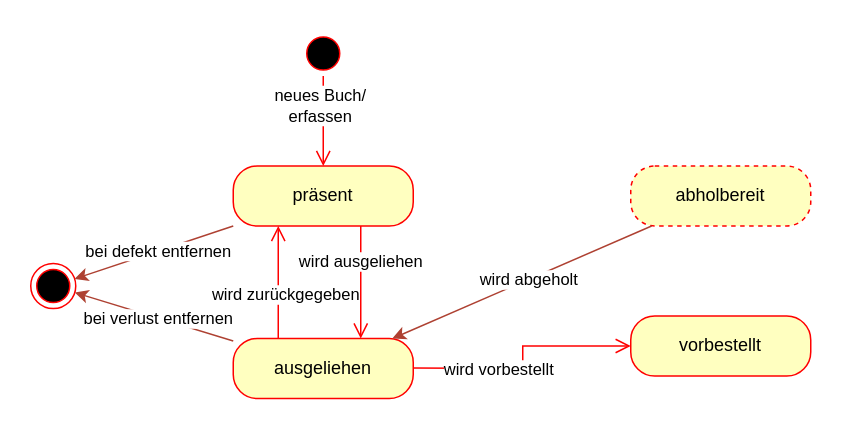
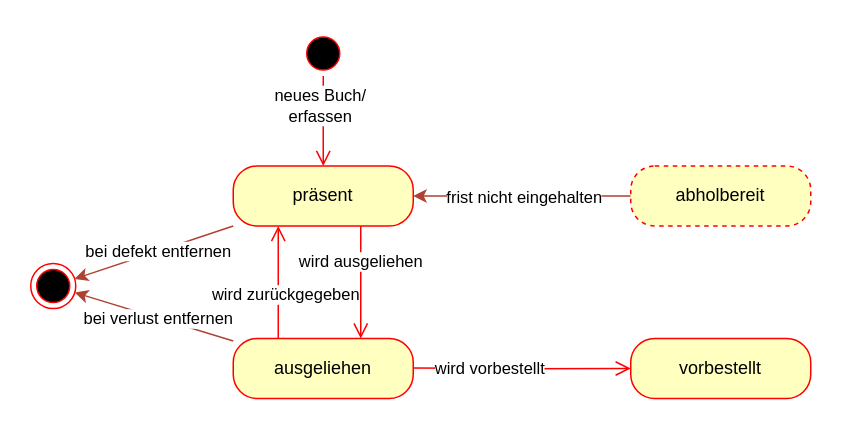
+ <mxCell id="14" style="edgeStyle=orthogonalEdgeStyle;rounded=0;orthogonalLoop=1;jettySize=auto;html=1;fillColor=#fad9d5;strokeColor=#ae4132;" edge="1" parent="1" source="16" target="5"><mxGeometry relative="1" as="geometry" /></mxCell>
+ <mxCell id="15" value="frist nicht eingehalten" style="edgeLabel;html=1;align=center;verticalAlign=middle;resizable=0;points=[];" vertex="1" connectable="0" parent="14"><mxGeometry x="-0.402" y="1" relative="1" as="geometry"><mxPoint x="-29" y="-1" as="offset" /></mxGeometry></mxCell>
- <mxCell id="17" value="" style="endArrow=classic;html=1;rounded=0;fillColor=#fad9d5;strokeColor=#ae4132;" edge="1" parent="1" source="16" target="8"><mxGeometry width="50" height="50" relative="1" as="geometry"><mxPoint x="490" y="195" as="sourcePoint" /><mxPoint x="540" y="145" as="targetPoint" /></mxGeometry></mxCell>
- <mxCell id="18" value="wird abgeholt" style="edgeLabel;html=1;align=center;verticalAlign=middle;resizable=0;points=[];" vertex="1" connectable="0" parent="17"><mxGeometry x="-0.043" relative="1" as="geometry"><mxPoint as="offset" /></mxGeometry></mxCell>
- <mxCell id="11" value="vorbestellt" style="rounded=1;whiteSpace=wrap;html=1;arcSize=40;fontColor=#000000;fillColor=#ffffc0;strokeColor=#ff0000;" vertex="1" parent="1"><mxGeometry x="420" y="210" width="120" height="40" as="geometry" /></mxCell>
+ <mxCell id="11" value="vorbestellt" style="rounded=1;whiteSpace=wrap;html=1;arcSize=40;fontColor=#000000;fillColor=#ffffc0;strokeColor=#ff0000;" vertex="1" parent="1"><mxGeometry x="420" y="225" width="120" height="40" as="geometry" /></mxCell>
